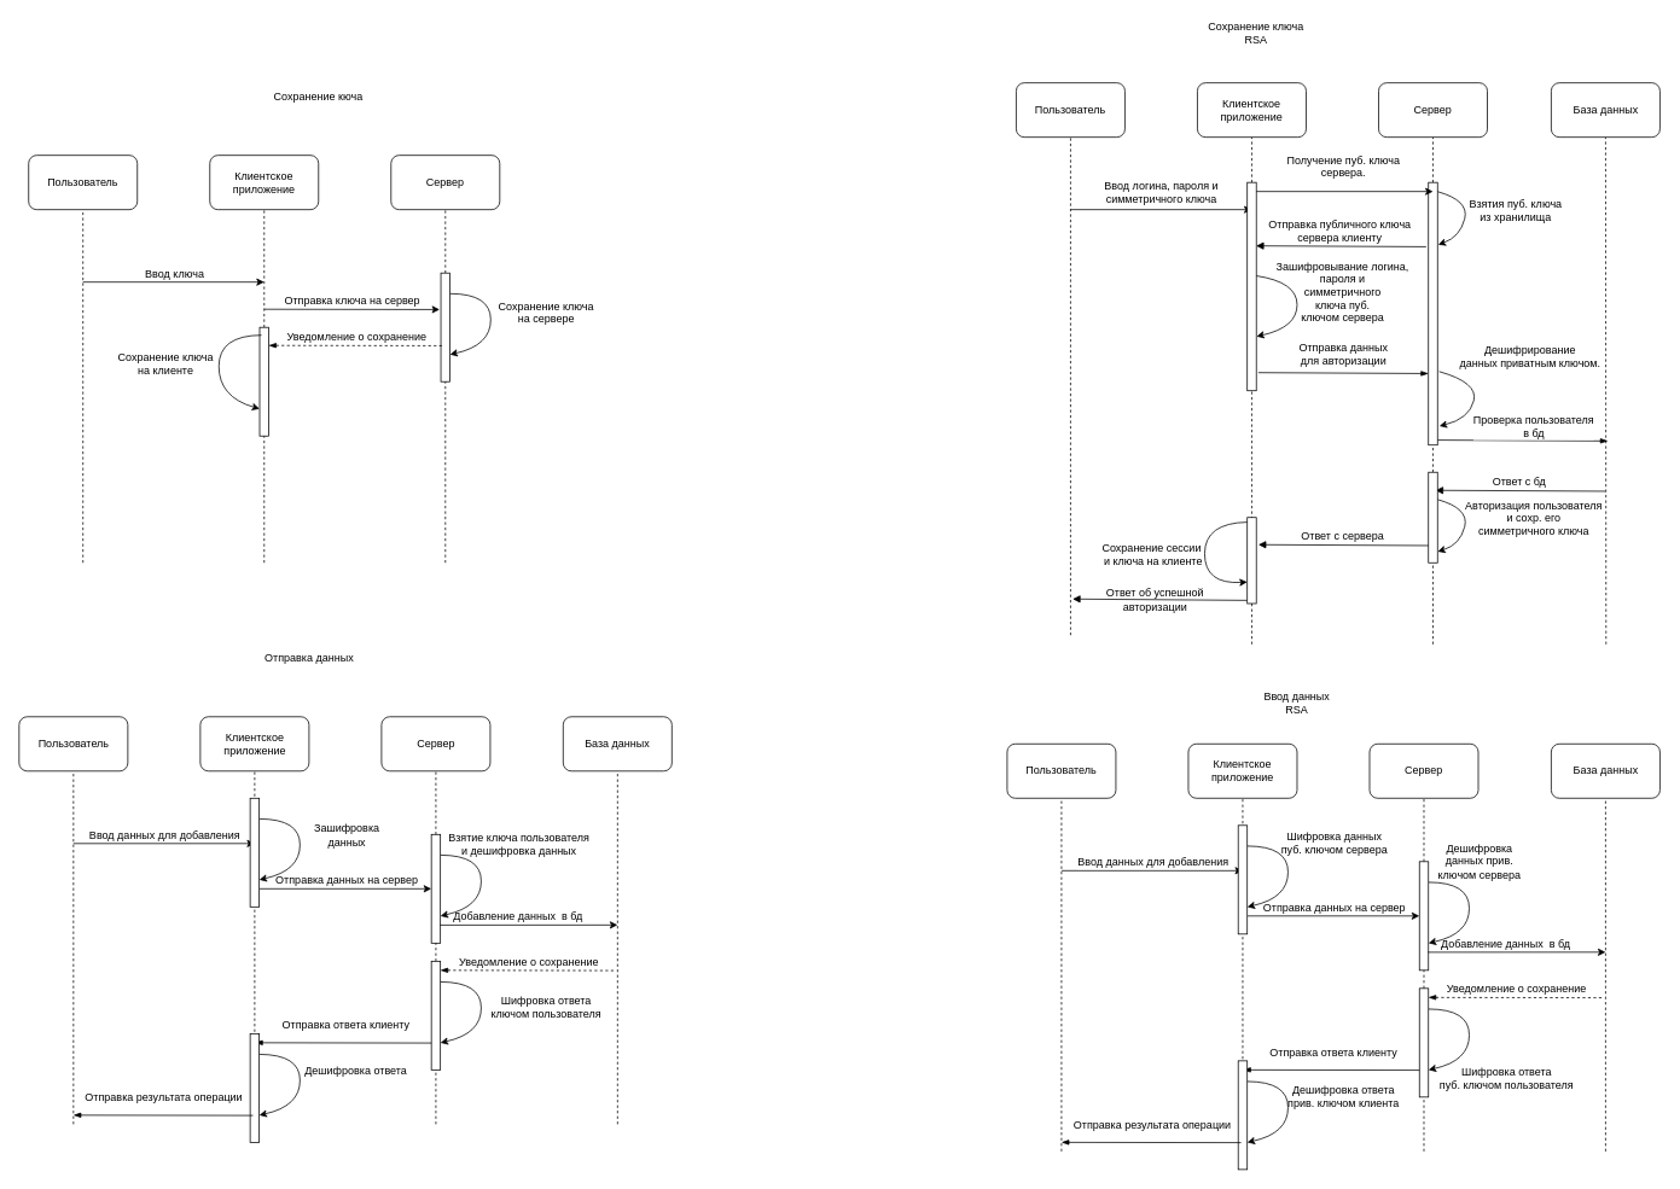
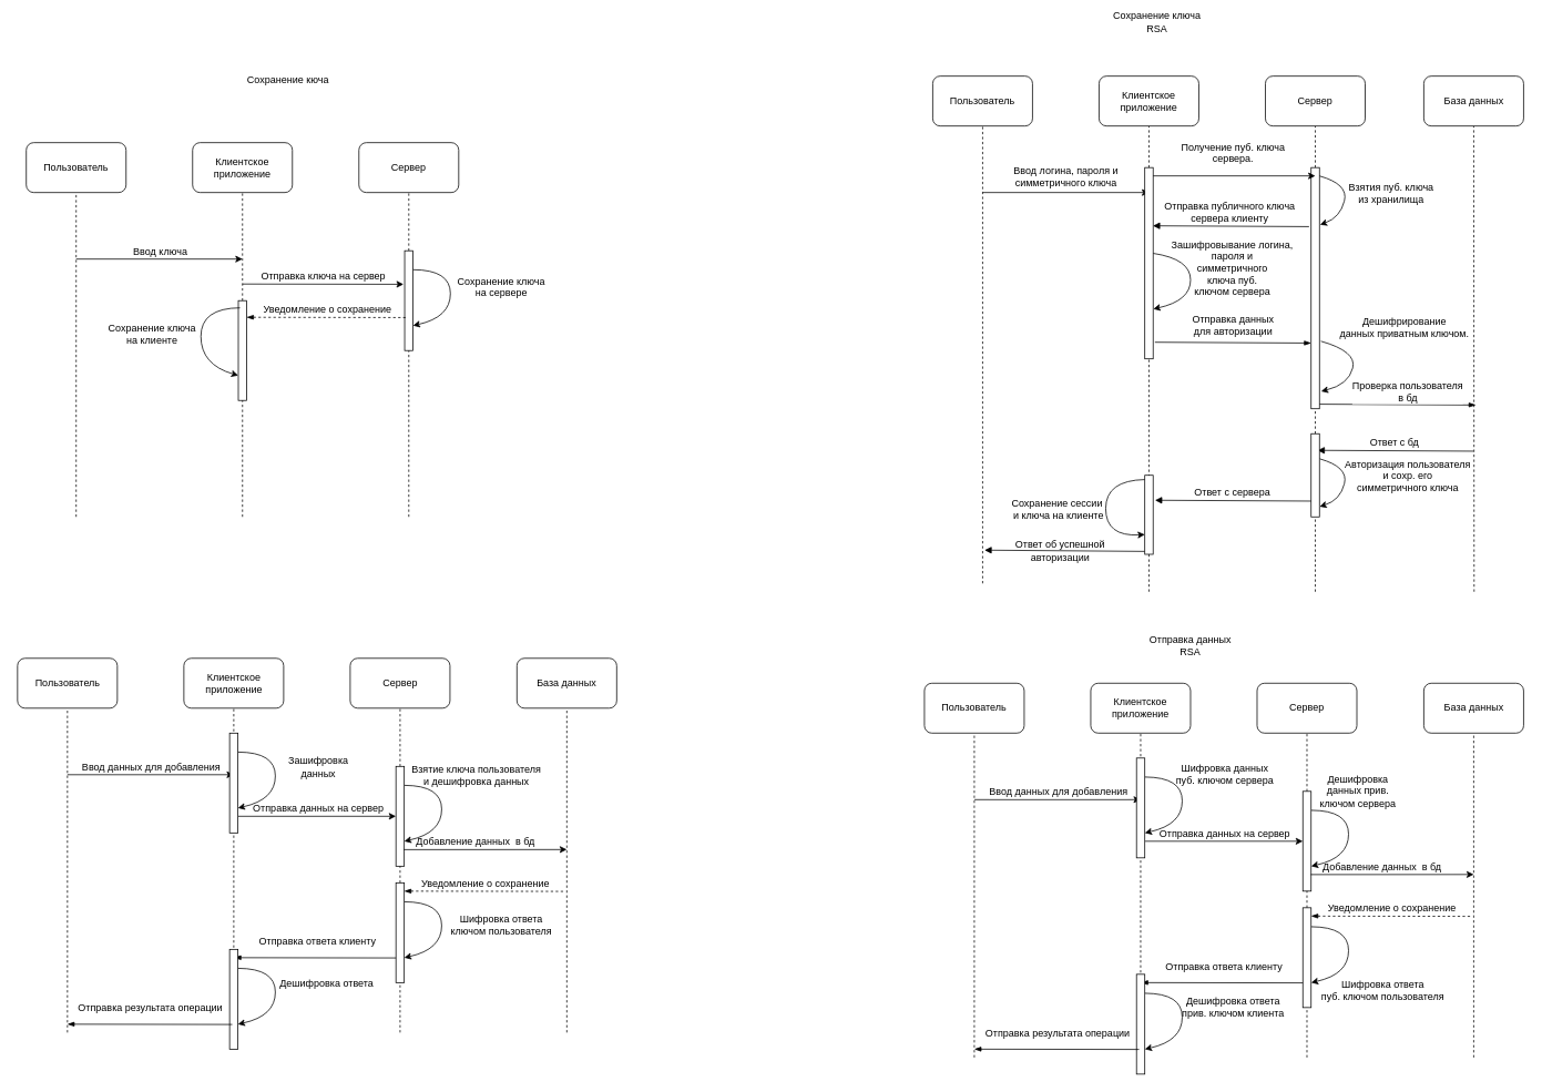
- <mxCell id="69" value="&lt;div&gt;Сохранение ключа&lt;/div&gt;&lt;div&gt;RSA&lt;br&gt;&lt;/div&gt;" style="text;html=1;strokeColor=none;fillColor=none;align=center;verticalAlign=middle;whiteSpace=wrap;rounded=0;labelBackgroundColor=none;" parent="1" vertex="1"><mxGeometry x="1326" y="20.5" width="120" height="30" as="geometry" /></mxCell>
+ <mxCell id="69" value="&lt;div&gt;Сохранение ключа&lt;/div&gt;&lt;div&gt;RSA&lt;br&gt;&lt;/div&gt;" style="text;html=1;strokeColor=none;fillColor=none;align=center;verticalAlign=middle;whiteSpace=wrap;rounded=0;labelBackgroundColor=none;" parent="1" vertex="1"><mxGeometry x="1331" y="10.5" width="120" height="30" as="geometry" /></mxCell>
- <mxCell id="22" value="Сохранение кюча" style="text;html=1;strokeColor=none;fillColor=none;align=center;verticalAlign=middle;whiteSpace=wrap;rounded=0;labelBackgroundColor=none;" parent="1" vertex="1"><mxGeometry x="291" y="91" width="120" height="30" as="geometry" /></mxCell>
+ <mxCell id="22" value="Сохранение кюча" style="text;html=1;strokeColor=none;fillColor=none;align=center;verticalAlign=middle;whiteSpace=wrap;rounded=0;labelBackgroundColor=none;" parent="1" vertex="1"><mxGeometry x="286" y="81" width="120" height="30" as="geometry" /></mxCell>
- <mxCell id="36" value="Отправка данных" style="text;html=1;strokeColor=none;fillColor=none;align=center;verticalAlign=middle;whiteSpace=wrap;rounded=0;labelBackgroundColor=none;" parent="1" vertex="1"><mxGeometry x="280.5" y="711" width="120" height="30" as="geometry" /></mxCell>
- <mxCell id="88" value="&lt;div&gt;Ввод данных&lt;/div&gt;&lt;div&gt;RSA&lt;br&gt;&lt;/div&gt;" style="text;html=1;strokeColor=none;fillColor=none;align=center;verticalAlign=middle;whiteSpace=wrap;rounded=0;labelBackgroundColor=none;" parent="1" vertex="1"><mxGeometry x="1371" y="761" width="120" height="30" as="geometry" /></mxCell>
+ <mxCell id="88" value="&lt;div&gt;Отправка данных&lt;/div&gt;&lt;div&gt;RSA&lt;br&gt;&lt;/div&gt;" style="text;html=1;strokeColor=none;fillColor=none;align=center;verticalAlign=middle;whiteSpace=wrap;rounded=0;labelBackgroundColor=none;" parent="1" vertex="1"><mxGeometry x="1371" y="761" width="120" height="30" as="geometry" /></mxCell>
